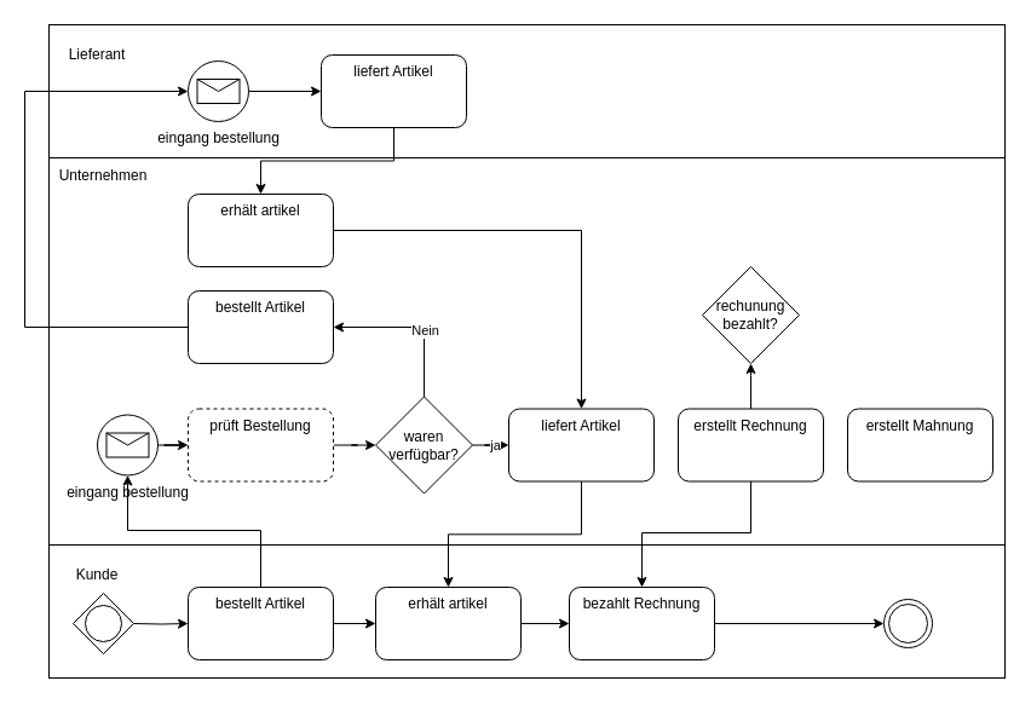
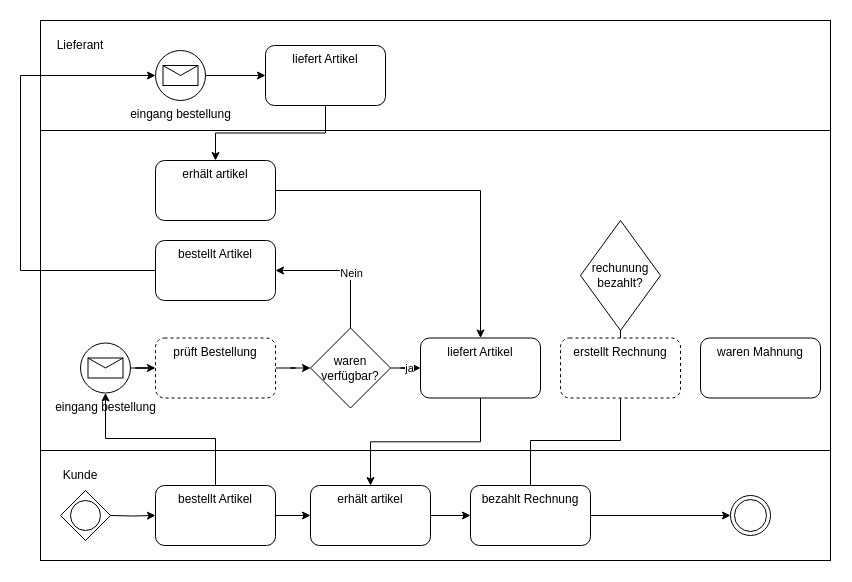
- <mxCell id="7" value="Unternehmen" style="text;html=1;align=center;verticalAlign=middle;whiteSpace=wrap;rounded=0;" vertex="1" parent="1"><mxGeometry x="55" y="130" width="60" height="30" as="geometry" /></mxCell>
- <mxCell id="41" value="rechunung bezahlt?" style="rhombus;whiteSpace=wrap;html=1;" vertex="1" parent="1"><mxGeometry x="580" y="220" width="80" height="80" as="geometry" /></mxCell>
+ <mxCell id="41" value="rechunung bezahlt?" style="rhombus;whiteSpace=wrap;html=1;" vertex="1" parent="1"><mxGeometry x="580" y="220" width="80" height="110" as="geometry" /></mxCell>
- <mxCell id="40" value="erstellt Mahnung" style="rounded=1;whiteSpace=wrap;html=1;verticalAlign=top;labelBackgroundColor=none;" vertex="1" parent="1"><mxGeometry x="700" y="337.5" width="120" height="60" as="geometry" /></mxCell>
+ <mxCell id="40" value="waren Mahnung" style="rounded=1;whiteSpace=wrap;html=1;verticalAlign=top;labelBackgroundColor=none;" vertex="1" parent="1"><mxGeometry x="700" y="337.5" width="120" height="60" as="geometry" /></mxCell>
- <mxCell id="35" value="erstellt Rechnung" style="rounded=1;whiteSpace=wrap;html=1;verticalAlign=top;labelBackgroundColor=none;" vertex="1" parent="1"><mxGeometry x="560" y="337.5" width="120" height="60" as="geometry" /></mxCell>
+ <mxCell id="35" value="erstellt Rechnung" style="rounded=1;whiteSpace=wrap;html=1;verticalAlign=top;labelBackgroundColor=none;dashed=1;" vertex="1" parent="1"><mxGeometry x="560" y="337.5" width="120" height="60" as="geometry" /></mxCell>
- <mxCell id="33" style="edgeStyle=orthogonalEdgeStyle;rounded=0;orthogonalLoop=1;jettySize=auto;html=1;" edge="1" parent="1" source="35" target="30"><mxGeometry relative="1" as="geometry"><Array as="points"><mxPoint x="620" y="440" /><mxPoint x="530" y="440" /></Array></mxGeometry></mxCell>
+ <mxCell id="33" style="edgeStyle=orthogonalEdgeStyle;rounded=0;orthogonalLoop=1;jettySize=auto;html=1;endArrow=none;" edge="1" parent="1" source="35" target="30"><mxGeometry relative="1" as="geometry"><Array as="points"><mxPoint x="620" y="440" /><mxPoint x="530" y="440" /></Array></mxGeometry></mxCell>
